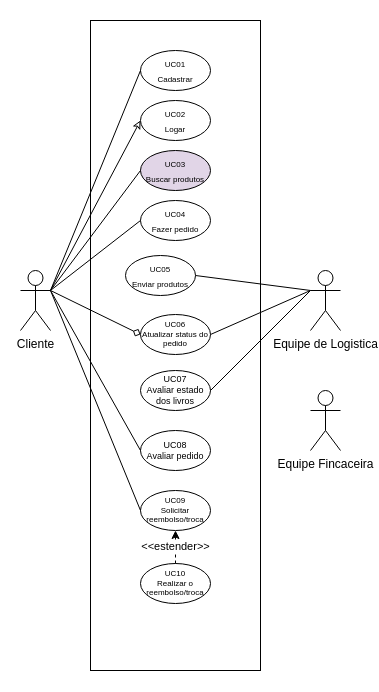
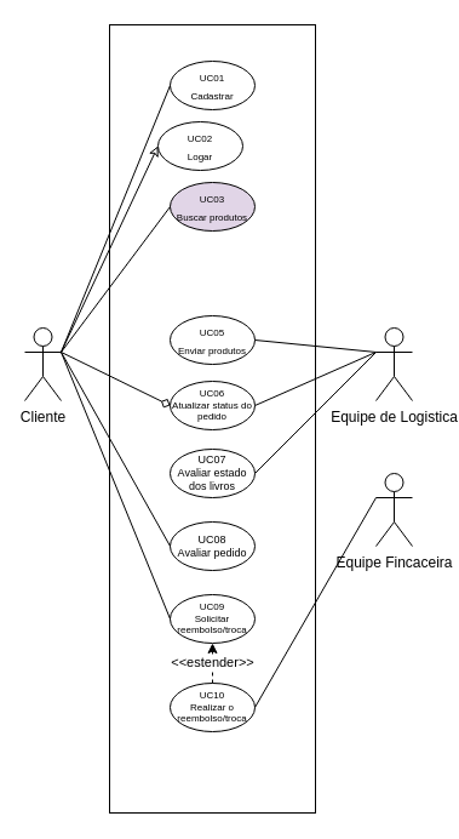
- <mxCell id="5" value="&lt;div&gt;&lt;font style=&quot;font-size: 8px;&quot;&gt;UC02&lt;/font&gt;&lt;/div&gt;&lt;font style=&quot;font-size: 8px;&quot;&gt;Logar&lt;/font&gt;" style="ellipse;whiteSpace=wrap;html=1;" parent="1" vertex="1"><mxGeometry x="140" y="100" width="70" height="40" as="geometry" /></mxCell>
+ <mxCell id="5" value="&lt;div&gt;&lt;font style=&quot;font-size: 8px;&quot;&gt;UC02&lt;/font&gt;&lt;/div&gt;&lt;font style=&quot;font-size: 8px;&quot;&gt;Logar&lt;/font&gt;" style="ellipse;whiteSpace=wrap;html=1;" parent="1" vertex="1"><mxGeometry x="130" y="100" width="70" height="40" as="geometry" /></mxCell>
- <mxCell id="7" value="&lt;div&gt;&lt;span style=&quot;font-size: 8px;&quot;&gt;UC04&lt;/span&gt;&lt;/div&gt;&lt;font style=&quot;font-size: 8px;&quot;&gt;Fazer pedido&lt;/font&gt;" style="ellipse;whiteSpace=wrap;html=1;" parent="1" vertex="1"><mxGeometry x="140" y="200" width="70" height="40" as="geometry" /></mxCell>
- <mxCell id="11" value="" style="endArrow=none;html=1;rounded=0;entryX=0;entryY=0.5;entryDx=0;entryDy=0;endFill=0;exitX=1;exitY=0.333;exitDx=0;exitDy=0;exitPerimeter=0;" parent="1" source="3" target="7" edge="1"><mxGeometry width="50" height="50" relative="1" as="geometry"><mxPoint x="60" y="150" as="sourcePoint" /><mxPoint x="140" y="199.5" as="targetPoint" /></mxGeometry></mxCell>
- <mxCell id="14" value="&lt;div&gt;&lt;span style=&quot;font-size: 8px;&quot;&gt;UC05&lt;/span&gt;&lt;/div&gt;&lt;div&gt;&lt;span style=&quot;font-size: 8px;&quot;&gt;Enviar produtos&lt;/span&gt;&lt;br&gt;&lt;/div&gt;" style="ellipse;whiteSpace=wrap;html=1;" parent="1" vertex="1"><mxGeometry x="125" y="255" width="70" height="40" as="geometry" /></mxCell>
+ <mxCell id="14" value="&lt;div&gt;&lt;span style=&quot;font-size: 8px;&quot;&gt;UC05&lt;/span&gt;&lt;/div&gt;&lt;div&gt;&lt;span style=&quot;font-size: 8px;&quot;&gt;Enviar produtos&lt;/span&gt;&lt;br&gt;&lt;/div&gt;" style="ellipse;whiteSpace=wrap;html=1;" parent="1" vertex="1"><mxGeometry x="140" y="260" width="70" height="40" as="geometry" /></mxCell>
+ <mxCell id="25" value="" style="endArrow=none;html=1;rounded=0;endFill=0;exitX=1;exitY=0.5;exitDx=0;exitDy=0;entryX=0;entryY=0.333;entryDx=0;entryDy=0;entryPerimeter=0;" parent="1" source="24" target="26" edge="1"><mxGeometry width="50" height="50" relative="1" as="geometry"><mxPoint x="220" y="400" as="sourcePoint" /><mxPoint x="320" y="300" as="targetPoint" /></mxGeometry></mxCell>
